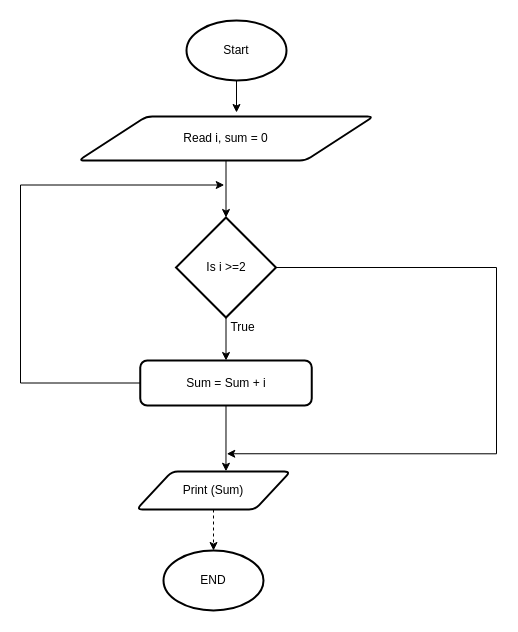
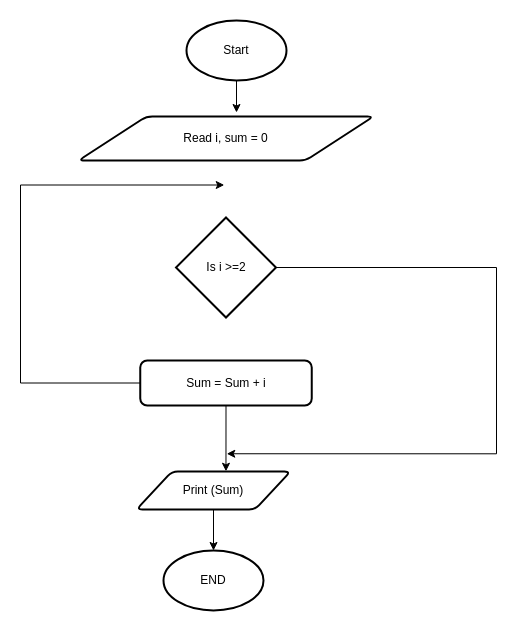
- <mxCell id="4" style="edgeStyle=orthogonalEdgeStyle;rounded=0;orthogonalLoop=1;jettySize=auto;html=1;exitX=0.5;exitY=1;exitDx=0;exitDy=0;entryX=0.5;entryY=0;entryDx=0;entryDy=0;entryPerimeter=0;" edge="1" parent="1" source="5" target="8"><mxGeometry relative="1" as="geometry" /></mxCell>
- <mxCell id="12" value="True" style="text;html=1;align=center;verticalAlign=middle;resizable=0;points=[];autosize=1;strokeColor=none;fillColor=none;" vertex="1" parent="1"><mxGeometry x="225" y="318" width="34" height="18" as="geometry" /></mxCell>
- <mxCell id="6" style="edgeStyle=orthogonalEdgeStyle;rounded=0;orthogonalLoop=1;jettySize=auto;html=1;exitX=0.5;exitY=1;exitDx=0;exitDy=0;exitPerimeter=0;entryX=0.5;entryY=0;entryDx=0;entryDy=0;" edge="1" parent="1" source="8" target="11"><mxGeometry relative="1" as="geometry" /></mxCell>
- <mxCell id="13" style="edgeStyle=orthogonalEdgeStyle;rounded=0;orthogonalLoop=1;jettySize=auto;html=1;exitX=0.5;exitY=1;exitDx=0;exitDy=0;entryX=0.5;entryY=0;entryDx=0;entryDy=0;entryPerimeter=0;dashed=1;" edge="1" parent="1" source="14" target="15"><mxGeometry relative="1" as="geometry" /></mxCell>
+ <mxCell id="13" style="edgeStyle=orthogonalEdgeStyle;rounded=0;orthogonalLoop=1;jettySize=auto;html=1;exitX=0.5;exitY=1;exitDx=0;exitDy=0;entryX=0.5;entryY=0;entryDx=0;entryDy=0;entryPerimeter=0;" edge="1" parent="1" source="14" target="15"><mxGeometry relative="1" as="geometry" /></mxCell>
